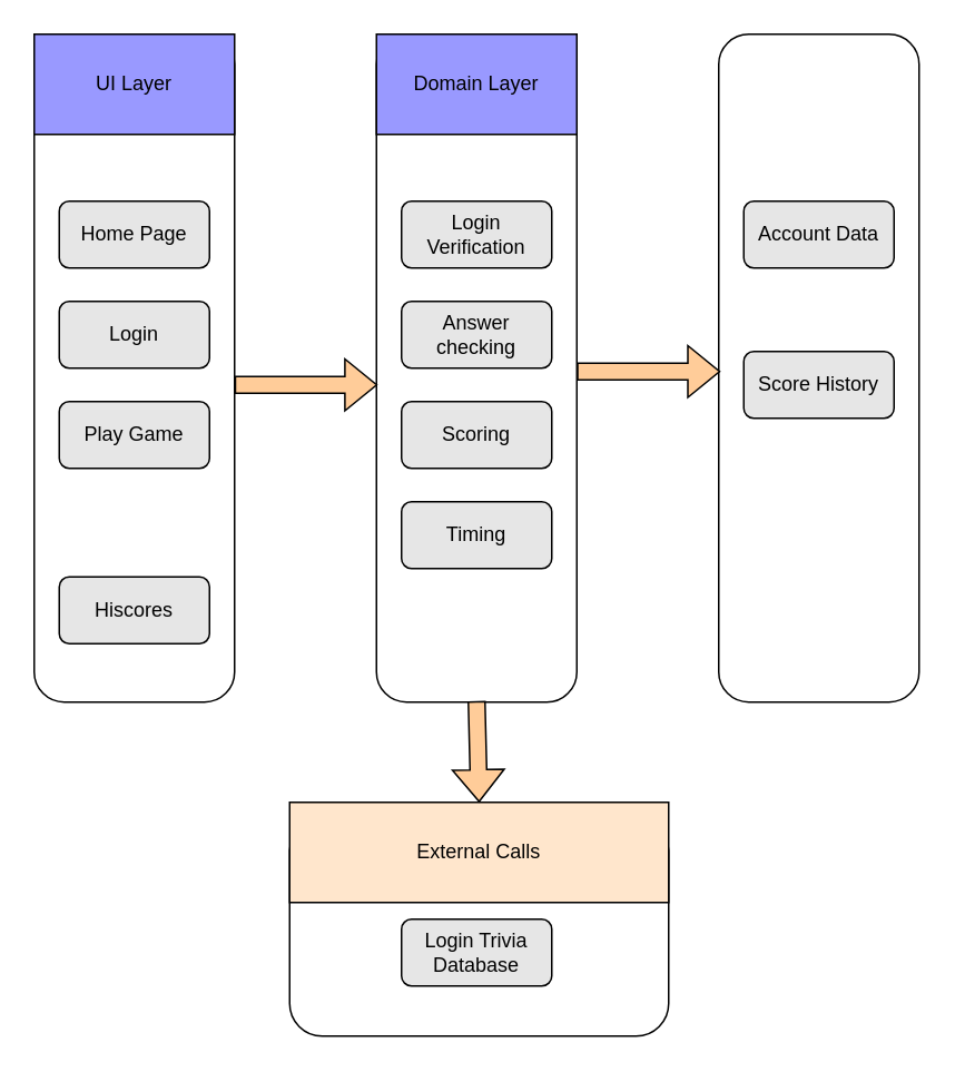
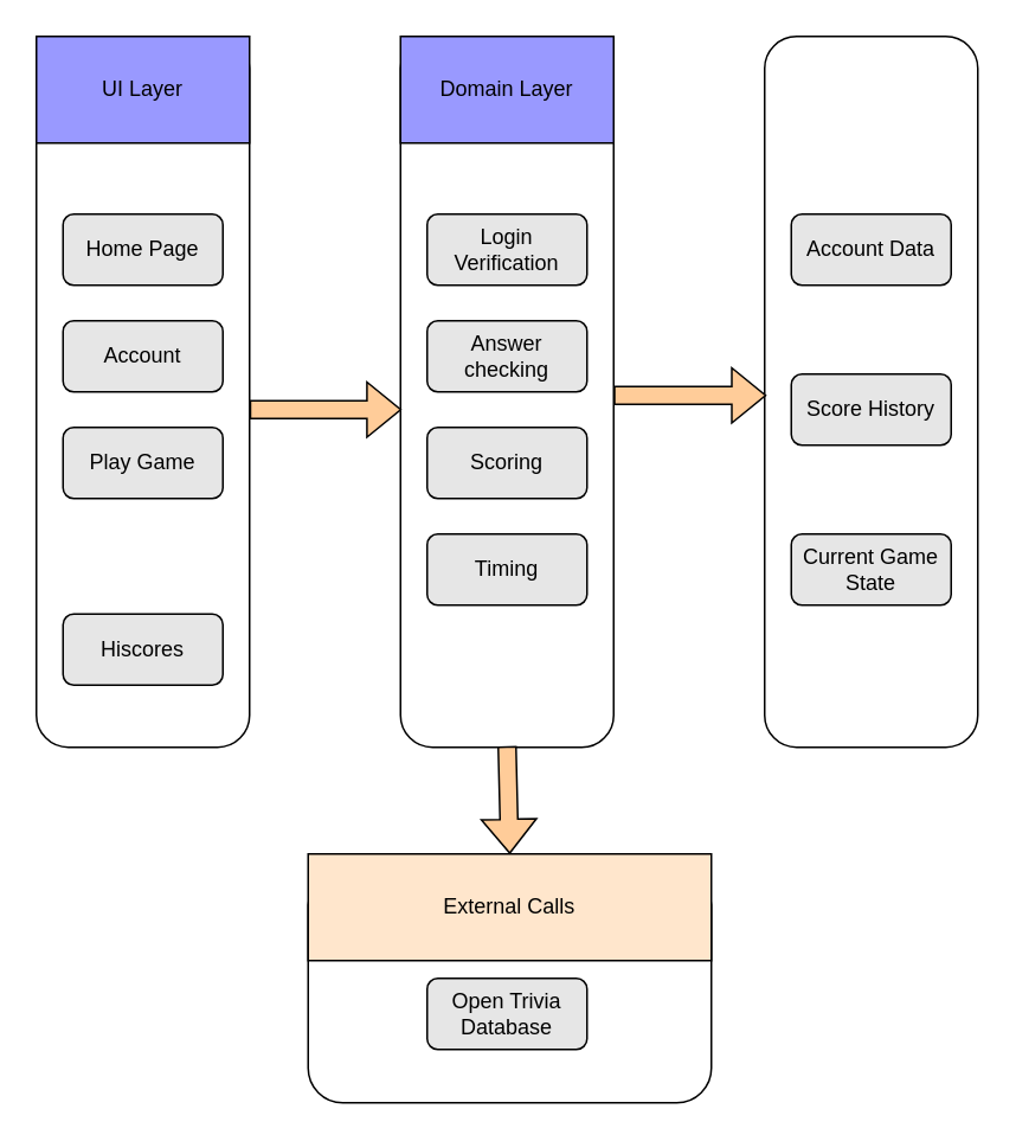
- <mxCell id="8" value="Login" style="rounded=1;whiteSpace=wrap;html=1;fillColor=#E6E6E6;" vertex="1" parent="1"><mxGeometry x="35" y="180" width="90" height="40" as="geometry" /></mxCell>
+ <mxCell id="8" value="Account" style="rounded=1;whiteSpace=wrap;html=1;fillColor=#E6E6E6;" vertex="1" parent="1"><mxGeometry x="35" y="180" width="90" height="40" as="geometry" /></mxCell>
+ <mxCell id="13" value="Current Game State" style="rounded=1;whiteSpace=wrap;html=1;fillColor=#E6E6E6;" vertex="1" parent="1"><mxGeometry x="445" y="300" width="90" height="40" as="geometry" /></mxCell>
- <mxCell id="22" value="Login Trivia Database" style="rounded=1;whiteSpace=wrap;html=1;fillColor=#E6E6E6;" vertex="1" parent="1"><mxGeometry x="240" y="550" width="90" height="40" as="geometry" /></mxCell>
+ <mxCell id="22" value="Open Trivia Database" style="rounded=1;whiteSpace=wrap;html=1;fillColor=#E6E6E6;" vertex="1" parent="1"><mxGeometry x="240" y="550" width="90" height="40" as="geometry" /></mxCell>
